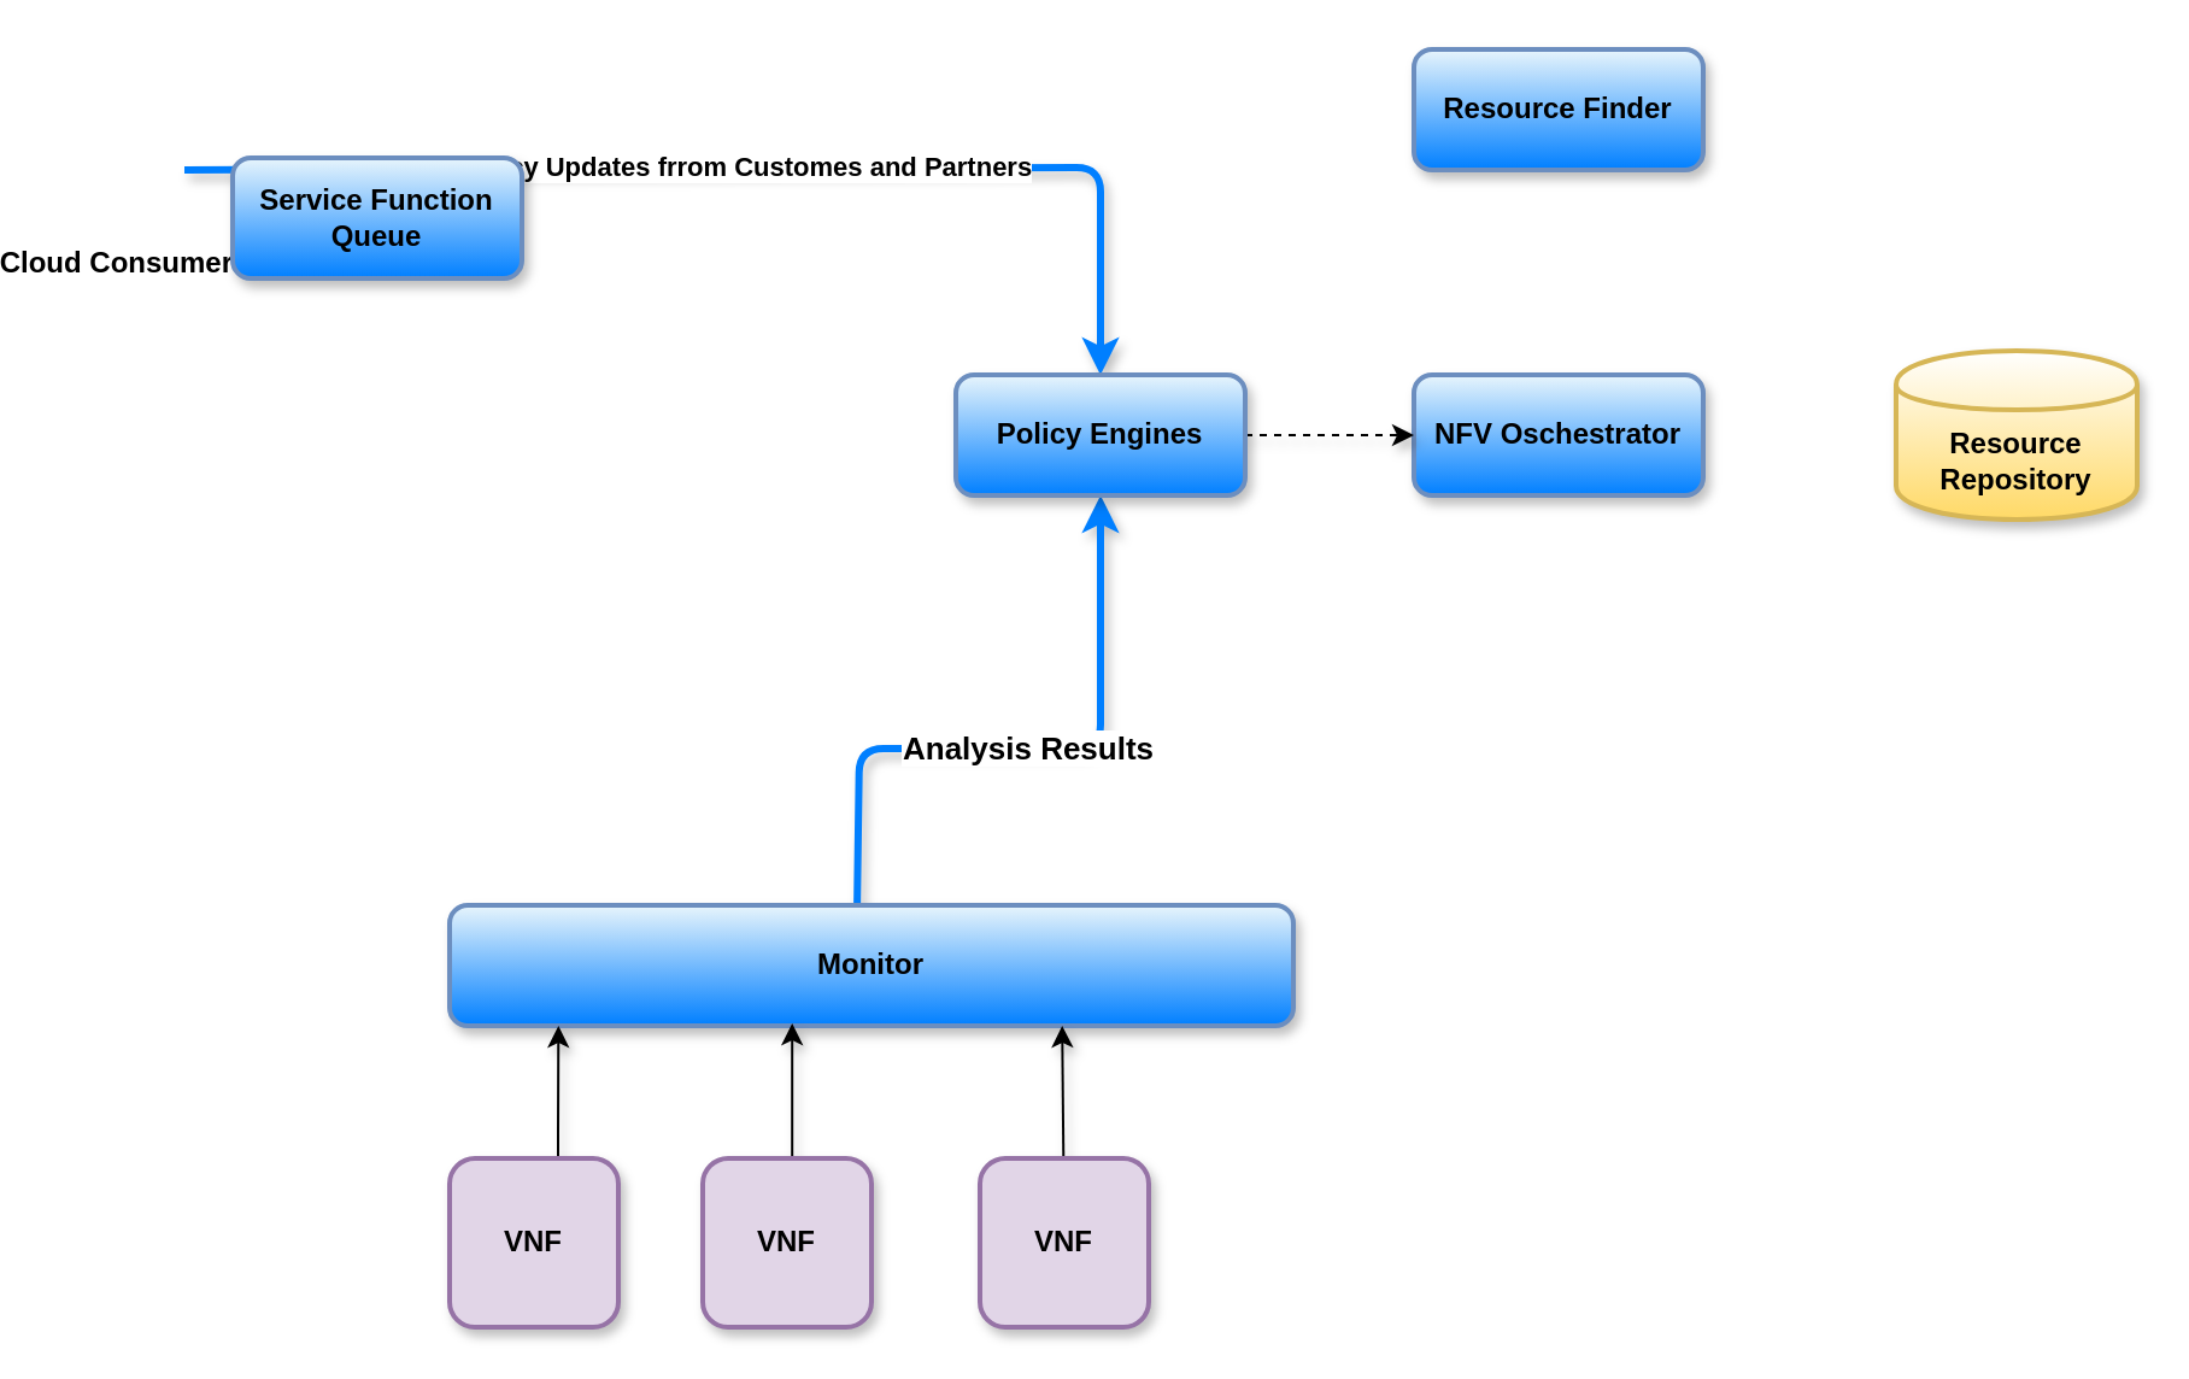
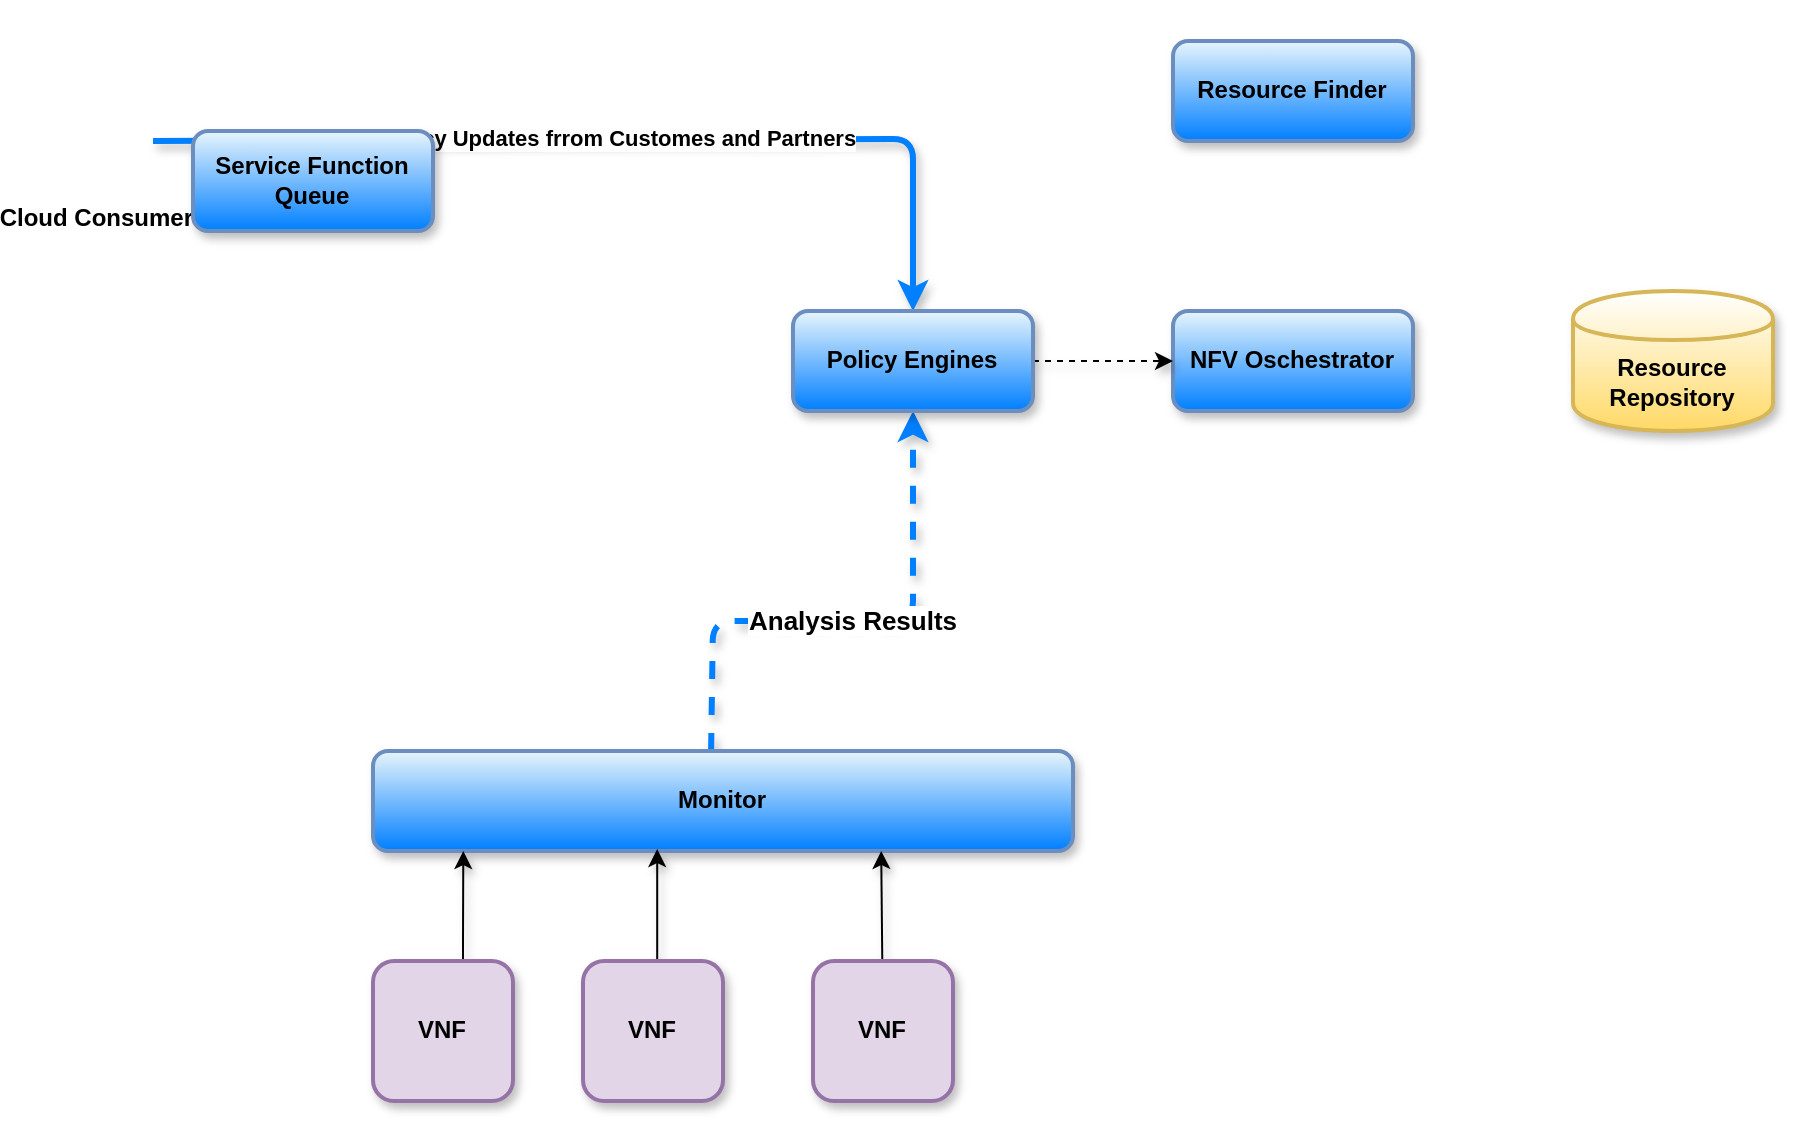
- <mxCell id="6" value="&lt;b&gt;&lt;font style=&quot;font-size: 13px&quot;&gt;Analysis Results&lt;/font&gt;&lt;/b&gt;" style="endArrow=classic;html=1;shadow=1;strokeWidth=3;fillColor=#dae8fc;jumpSize=10;strokeColor=#007FFF;exitX=0.483;exitY=0;exitDx=0;exitDy=0;exitPerimeter=0;" edge="1" parent="1" source="7" target="11"><mxGeometry relative="1" as="geometry"><mxPoint x="365" y="300" as="targetPoint" /><Array as="points"><mxPoint x="350" y="310" /><mxPoint x="450" y="310" /></Array></mxGeometry></mxCell>
+ <mxCell id="6" value="&lt;b&gt;&lt;font style=&quot;font-size: 13px&quot;&gt;Analysis Results&lt;/font&gt;&lt;/b&gt;" style="endArrow=classic;html=1;shadow=1;strokeWidth=3;fillColor=#dae8fc;jumpSize=10;strokeColor=#007FFF;exitX=0.483;exitY=0;exitDx=0;exitDy=0;exitPerimeter=0;dashed=1;" edge="1" parent="1" source="7" target="11"><mxGeometry relative="1" as="geometry"><mxPoint x="365" y="300" as="targetPoint" /><Array as="points"><mxPoint x="350" y="310" /><mxPoint x="450" y="310" /></Array></mxGeometry></mxCell>
